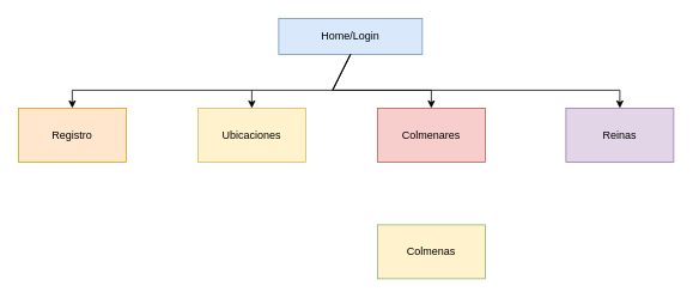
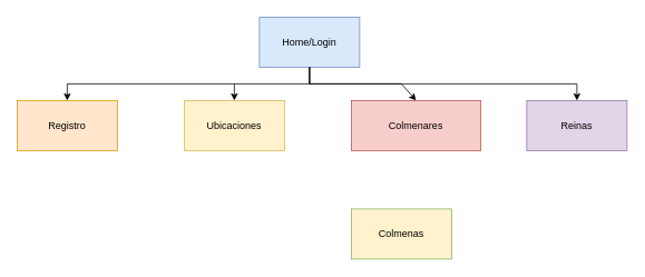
- <mxCell id="2" value="Home/Login" style="rounded=0;whiteSpace=wrap;html=1;fillColor=#dae8fc;strokeColor=#6c8ebf;" vertex="1" parent="1"><mxGeometry x="310" y="20" width="160" height="40" as="geometry" /></mxCell>
+ <mxCell id="2" value="Home/Login" style="rounded=0;whiteSpace=wrap;html=1;fillColor=#dae8fc;strokeColor=#6c8ebf;" vertex="1" parent="1"><mxGeometry x="310" y="20" width="120" height="60" as="geometry" /></mxCell>
- <mxCell id="4" value="Colmenares" style="rounded=0;whiteSpace=wrap;html=1;fillColor=#f8cecc;strokeColor=#b85450;" vertex="1" parent="1"><mxGeometry x="420" y="120" width="120" height="60" as="geometry" /></mxCell>
+ <mxCell id="4" value="Colmenares" style="rounded=0;whiteSpace=wrap;html=1;fillColor=#f8cecc;strokeColor=#b85450;" vertex="1" parent="1"><mxGeometry x="420" y="120" width="155" height="60" as="geometry" /></mxCell>
